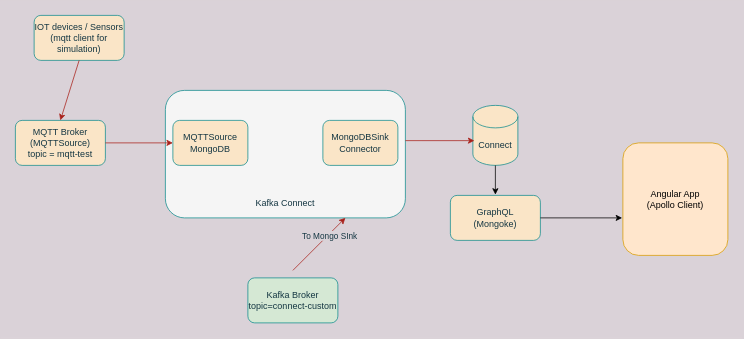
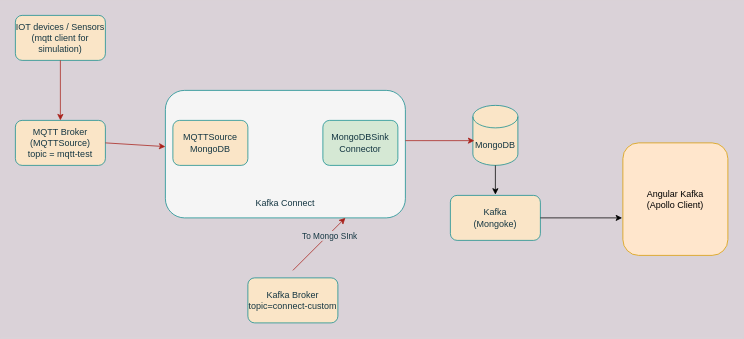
- <mxCell id="2" value="IOT devices / Sensors&lt;br&gt;(mqtt client for simulation)" style="rounded=1;whiteSpace=wrap;html=1;fillColor=#FAE5C7;strokeColor=#0F8B8D;fontColor=#143642;" parent="1" vertex="1"><mxGeometry x="45" y="20" width="120" height="60" as="geometry" /></mxCell>
+ <mxCell id="2" value="IOT devices / Sensors&lt;br&gt;(mqtt client for simulation)" style="rounded=1;whiteSpace=wrap;html=1;fillColor=#FAE5C7;strokeColor=#0F8B8D;fontColor=#143642;" parent="1" vertex="1"><mxGeometry x="20" y="20" width="120" height="60" as="geometry" /></mxCell>
- <mxCell id="10" value="" style="endArrow=classic;html=1;exitX=1;exitY=0.5;exitDx=0;exitDy=0;entryX=0;entryY=0.5;entryDx=0;entryDy=0;labelBackgroundColor=#DAD2D8;strokeColor=#A8201A;fontColor=#143642;" parent="1" source="3" target="5" edge="1"><mxGeometry width="50" height="50" relative="1" as="geometry"><mxPoint x="340" y="300" as="sourcePoint" /><mxPoint x="390" y="250" as="targetPoint" /></mxGeometry></mxCell>
+ <mxCell id="10" value="" style="endArrow=classic;html=1;exitX=1;exitY=0.5;exitDx=0;exitDy=0;labelBackgroundColor=#DAD2D8;strokeColor=#A8201A;fontColor=#143642;" parent="1" source="3" target="4" edge="1"><mxGeometry width="50" height="50" relative="1" as="geometry"><mxPoint x="340" y="300" as="sourcePoint" /><mxPoint x="390" y="250" as="targetPoint" /></mxGeometry></mxCell>
- <mxCell id="6" value="MongoDBSink&lt;br&gt;Connector" style="rounded=1;whiteSpace=wrap;html=1;fillColor=#FAE5C7;strokeColor=#0F8B8D;fontColor=#143642;" parent="1" vertex="1"><mxGeometry x="430" y="160" width="100" height="60" as="geometry" /></mxCell>
+ <mxCell id="6" value="MongoDBSink&lt;br&gt;Connector" style="rounded=1;whiteSpace=wrap;html=1;fillColor=#d5e8d4;strokeColor=#0F8B8D;fontColor=#143642;" parent="1" vertex="1"><mxGeometry x="430" y="160" width="100" height="60" as="geometry" /></mxCell>
- <mxCell id="8" value="Connect" style="shape=cylinder3;whiteSpace=wrap;html=1;boundedLbl=1;backgroundOutline=1;size=15;fillColor=#FAE5C7;strokeColor=#0F8B8D;fontColor=#143642;" parent="1" vertex="1"><mxGeometry x="630" y="140" width="60" height="80" as="geometry" /></mxCell>
+ <mxCell id="8" value="MongoDB" style="shape=cylinder3;whiteSpace=wrap;html=1;boundedLbl=1;backgroundOutline=1;size=15;fillColor=#FAE5C7;strokeColor=#0F8B8D;fontColor=#143642;" parent="1" vertex="1"><mxGeometry x="630" y="140" width="60" height="80" as="geometry" /></mxCell>
- <mxCell id="15" value="Angular App&lt;br&gt;(Apollo Client)" style="rounded=1;whiteSpace=wrap;html=1;fillColor=#ffe6cc;strokeColor=#d79b00;" vertex="1" parent="1"><mxGeometry x="830" y="190" width="140" height="150" as="geometry" /></mxCell>
+ <mxCell id="15" value="Angular Kafka&lt;br&gt;(Apollo Client)" style="rounded=1;whiteSpace=wrap;html=1;fillColor=#ffe6cc;strokeColor=#d79b00;" vertex="1" parent="1"><mxGeometry x="830" y="190" width="140" height="150" as="geometry" /></mxCell>
- <mxCell id="14" value="GraphQL&lt;br&gt;(Mongoke)" style="rounded=1;whiteSpace=wrap;html=1;sketch=0;strokeColor=#0F8B8D;fillColor=#FAE5C7;fontColor=#143642;" parent="1" vertex="1"><mxGeometry x="600" y="260" width="120" height="60" as="geometry" /></mxCell>
+ <mxCell id="14" value="Kafka&lt;br&gt;(Mongoke)" style="rounded=1;whiteSpace=wrap;html=1;sketch=0;strokeColor=#0F8B8D;fillColor=#FAE5C7;fontColor=#143642;" parent="1" vertex="1"><mxGeometry x="600" y="260" width="120" height="60" as="geometry" /></mxCell>
- <mxCell id="7" value="Kafka Broker&lt;br&gt;topic=connect-custom" style="rounded=1;whiteSpace=wrap;html=1;fillColor=#d5e8d4;strokeColor=#0F8B8D;fontColor=#143642;" parent="1" vertex="1"><mxGeometry x="330" y="370" width="120" height="60" as="geometry" /></mxCell>
+ <mxCell id="7" value="Kafka Broker&lt;br&gt;topic=connect-custom" style="rounded=1;whiteSpace=wrap;html=1;fillColor=#FAE5C7;strokeColor=#0F8B8D;fontColor=#143642;" parent="1" vertex="1"><mxGeometry x="330" y="370" width="120" height="60" as="geometry" /></mxCell>
